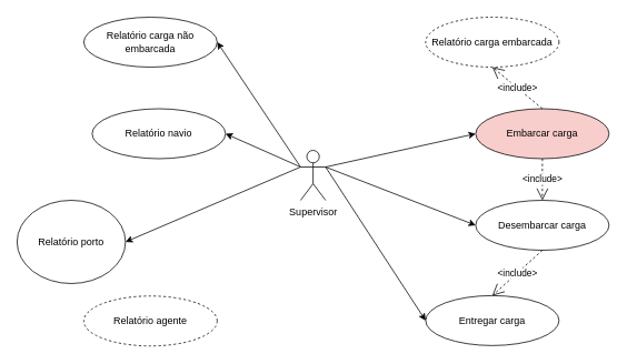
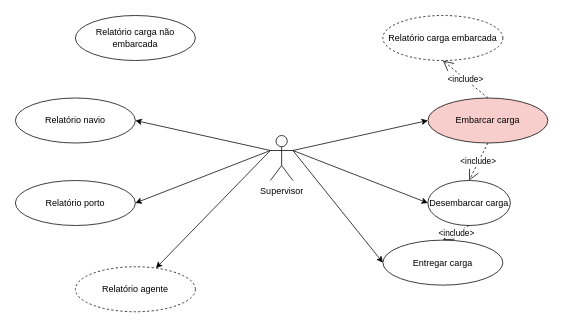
- <mxCell id="15" value="" style="endArrow=classic;html=1;rounded=0;exitX=0;exitY=0.333;exitDx=0;exitDy=0;exitPerimeter=0;entryX=1;entryY=0.5;entryDx=0;entryDy=0;" parent="1" source="3" target="9" edge="1"><mxGeometry width="50" height="50" relative="1" as="geometry"><mxPoint x="340" y="210" as="sourcePoint" /><mxPoint x="390" y="160" as="targetPoint" /></mxGeometry></mxCell>
+ <mxCell id="15" value="" style="endArrow=classic;html=1;rounded=0;exitX=0;exitY=0.333;exitDx=0;exitDy=0;exitPerimeter=0;" parent="1" source="3" target="19" edge="1"><mxGeometry width="50" height="50" relative="1" as="geometry"><mxPoint x="340" y="210" as="sourcePoint" /><mxPoint x="390" y="160" as="targetPoint" /></mxGeometry></mxCell>
- <mxCell id="8" value="Relatório navio" style="ellipse;whiteSpace=wrap;html=1;" parent="1" vertex="1"><mxGeometry x="110" y="130" width="160" height="60" as="geometry" /></mxCell>
+ <mxCell id="8" value="Relatório navio" style="ellipse;whiteSpace=wrap;html=1;" parent="1" vertex="1"><mxGeometry x="20" y="130" width="160" height="60" as="geometry" /></mxCell>
- <mxCell id="2" value="Desembarcar carga" style="ellipse;whiteSpace=wrap;html=1;" parent="1" vertex="1"><mxGeometry x="570" y="240" width="160" height="60" as="geometry" /></mxCell>
+ <mxCell id="2" value="Desembarcar carga" style="ellipse;whiteSpace=wrap;html=1;" parent="1" vertex="1"><mxGeometry x="570" y="240" width="110" height="60" as="geometry" /></mxCell>
- <mxCell id="17" value="Relatório porto" style="ellipse;whiteSpace=wrap;html=1;" vertex="1" parent="1"><mxGeometry x="20" y="240" width="130" height="100" as="geometry" /></mxCell>
+ <mxCell id="17" value="Relatório porto" style="ellipse;whiteSpace=wrap;html=1;" vertex="1" parent="1"><mxGeometry x="20" y="240" width="160" height="60" as="geometry" /></mxCell>
- <mxCell id="5" value="Entregar carga" style="ellipse;whiteSpace=wrap;html=1;" parent="1" vertex="1"><mxGeometry x="510" y="354.5" width="160" height="60" as="geometry" /></mxCell>
+ <mxCell id="5" value="Entregar carga" style="ellipse;whiteSpace=wrap;html=1;" parent="1" vertex="1"><mxGeometry x="510" y="319.5" width="160" height="60" as="geometry" /></mxCell>
